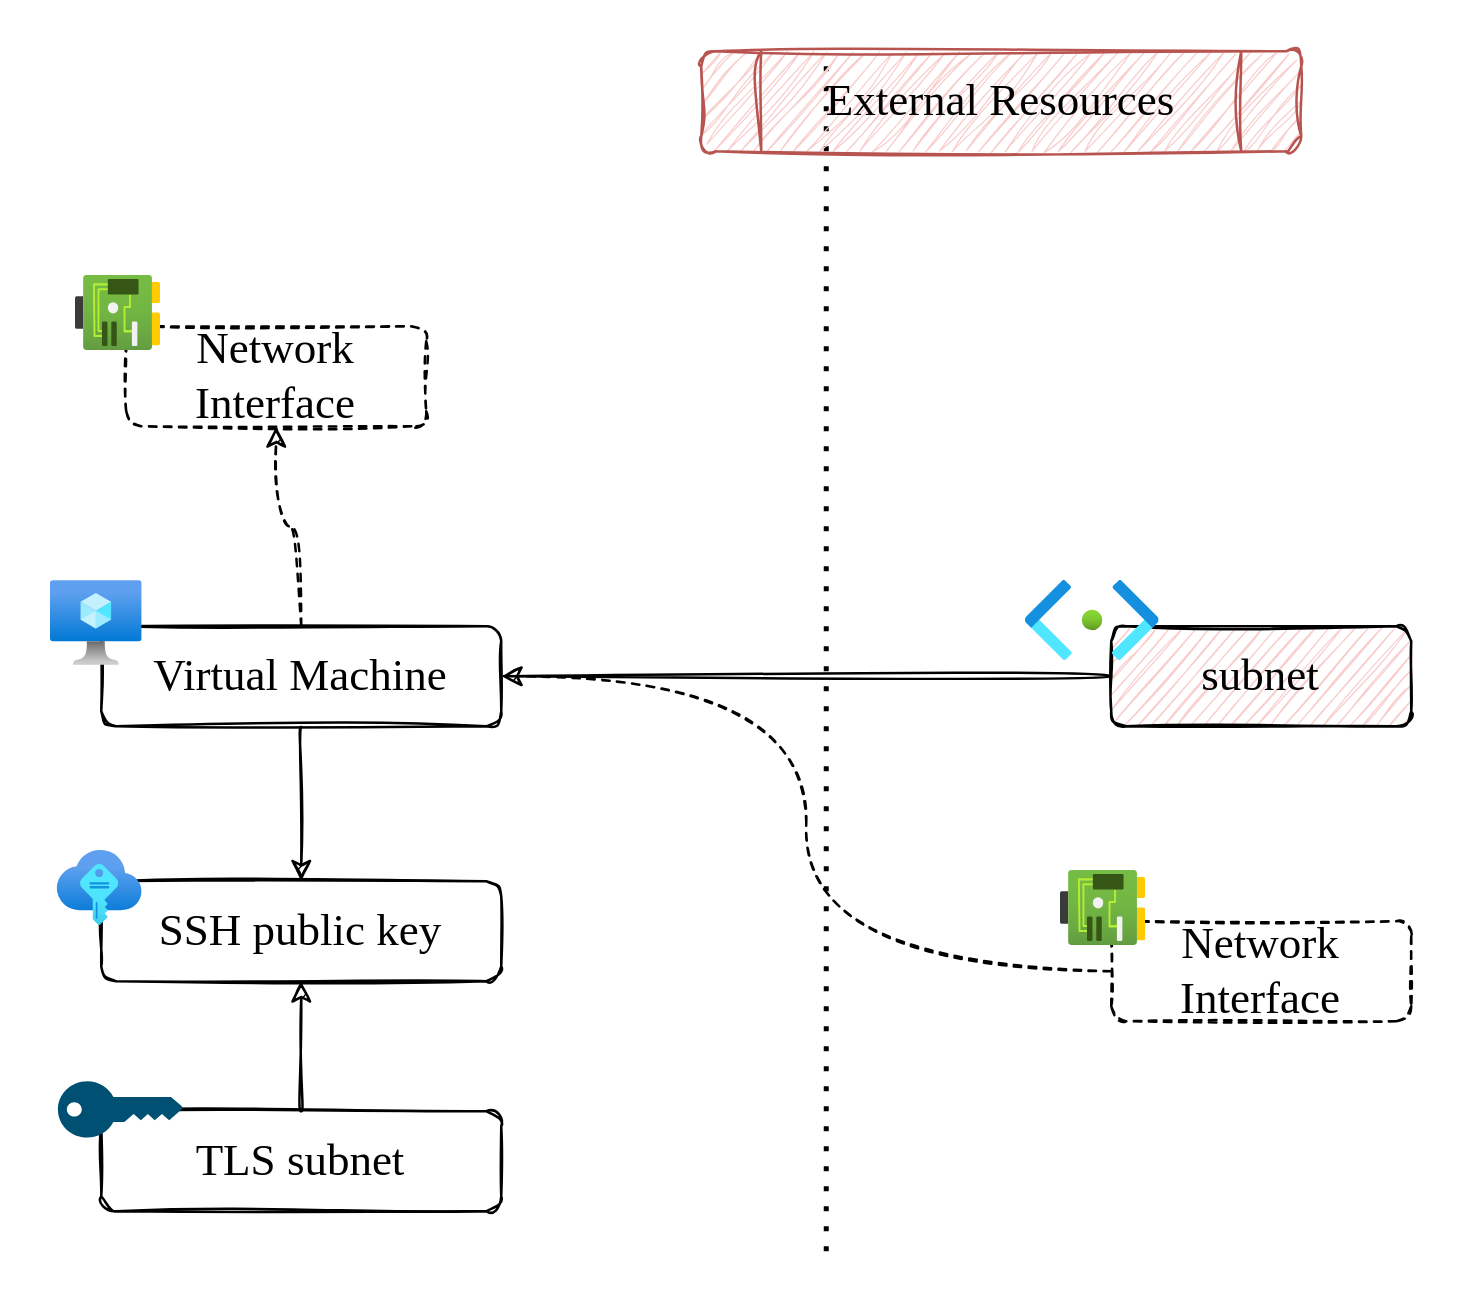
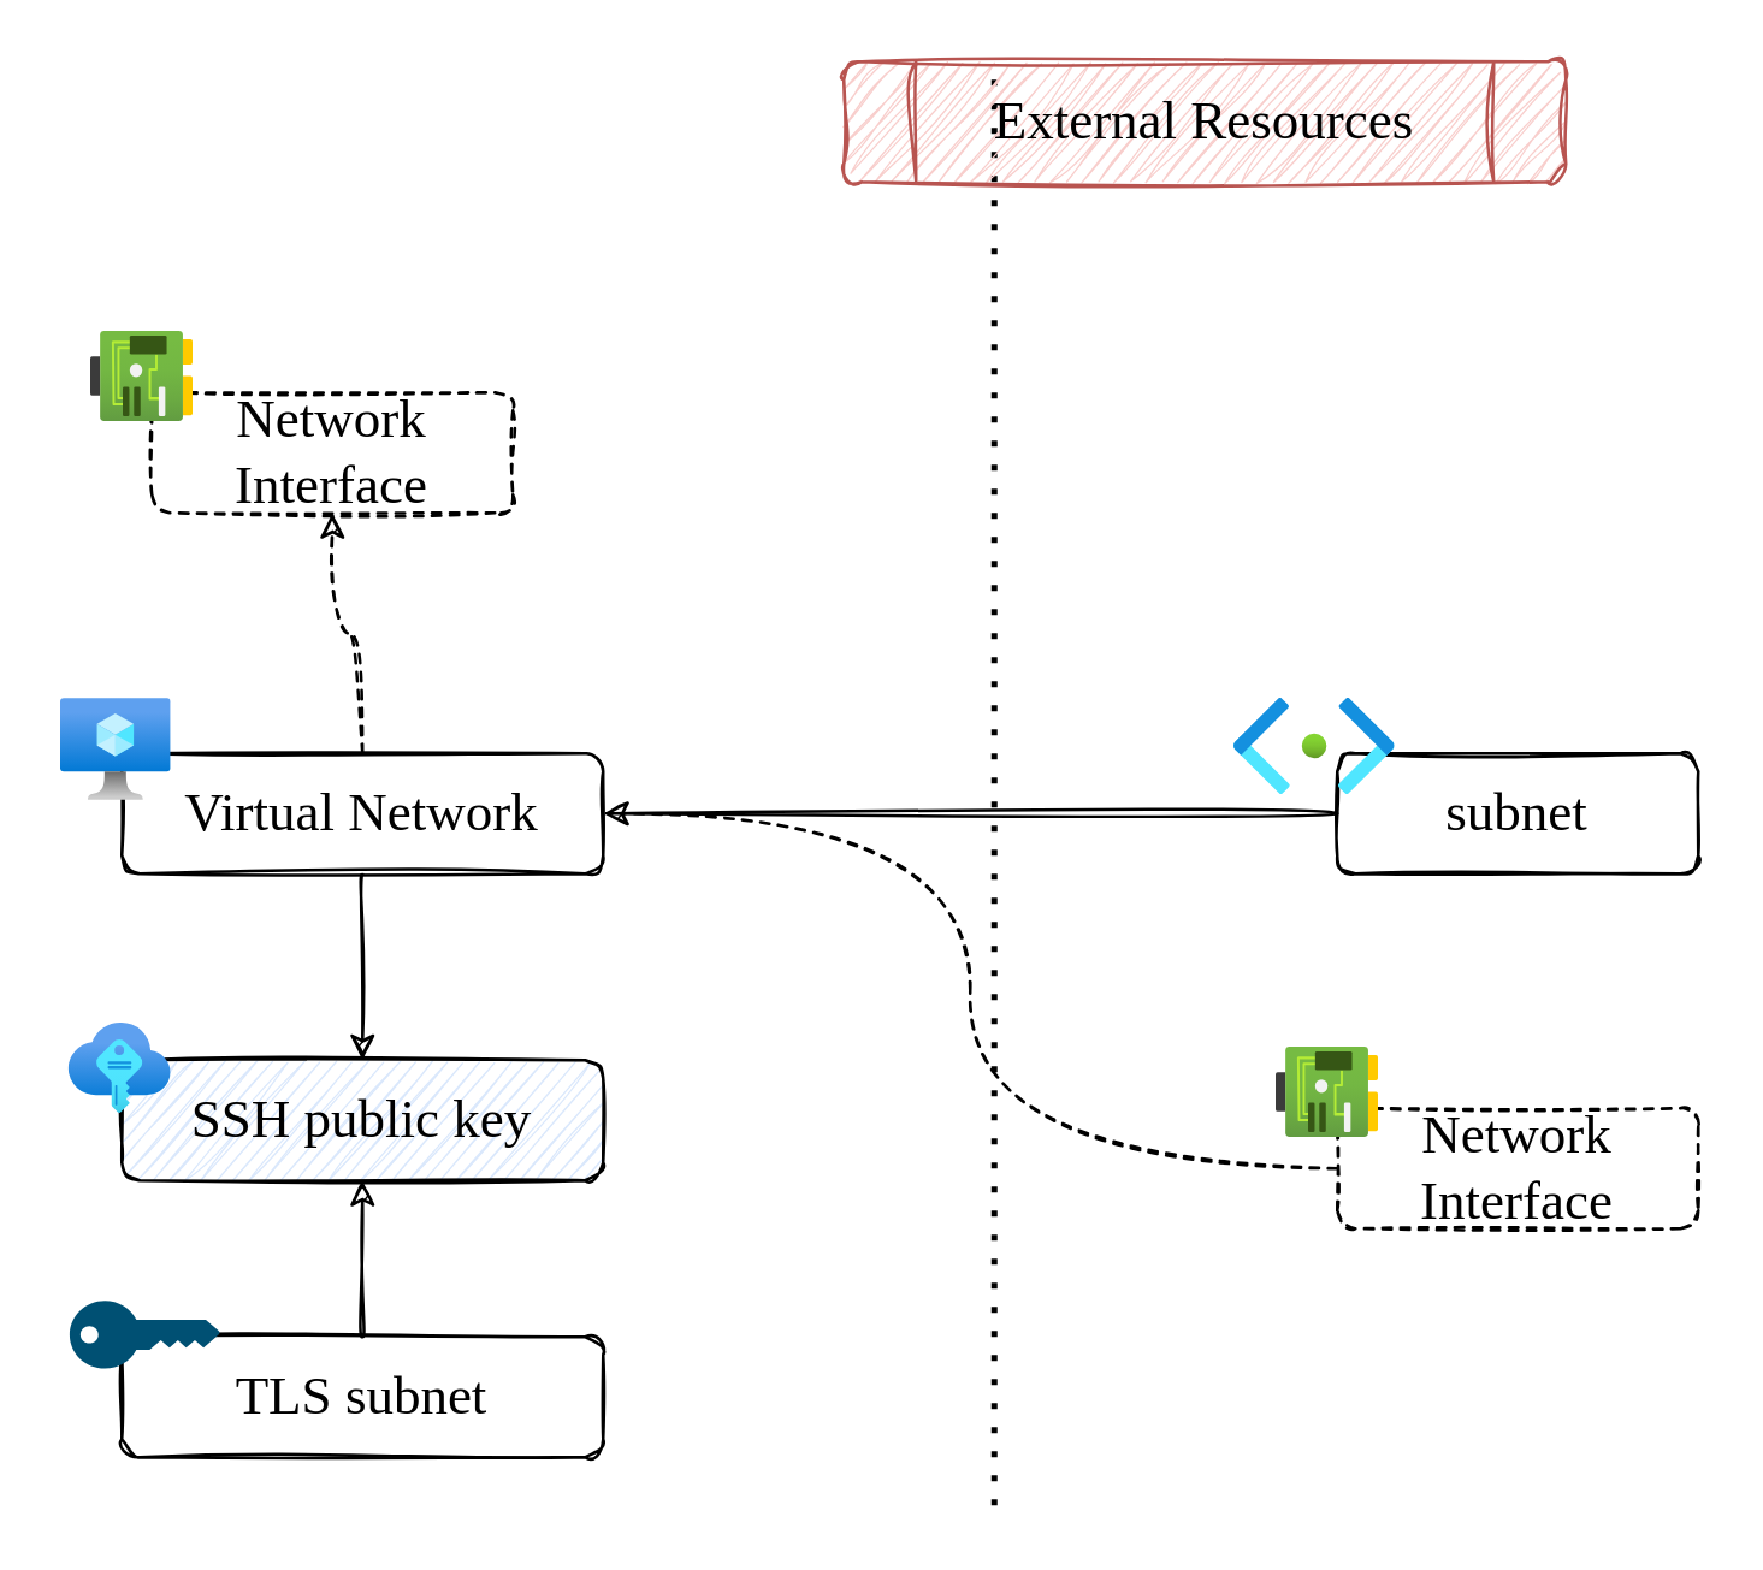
- <mxCell id="10" value="Virtual Machine" style="rounded=1;whiteSpace=wrap;html=1;sketch=1;fontFamily=Architects Daughter;fontSource=https%3A%2F%2Ffonts.googleapis.com%2Fcss%3Ffamily%3DArchitects%2BDaughter;fontSize=18;" parent="1" vertex="1"><mxGeometry x="40" y="250" width="160" height="40" as="geometry" /></mxCell>
+ <mxCell id="10" value="Virtual Network" style="rounded=1;whiteSpace=wrap;html=1;sketch=1;fontFamily=Architects Daughter;fontSource=https%3A%2F%2Ffonts.googleapis.com%2Fcss%3Ffamily%3DArchitects%2BDaughter;fontSize=18;" parent="1" vertex="1"><mxGeometry x="40" y="250" width="160" height="40" as="geometry" /></mxCell>
- <mxCell id="3" value="subnet" style="rounded=1;whiteSpace=wrap;html=1;sketch=1;fontFamily=Architects Daughter;fontSource=https%3A%2F%2Ffonts.googleapis.com%2Fcss%3Ffamily%3DArchitects%2BDaughter;fontSize=18;fillColor=#f8cecc;" parent="1" vertex="1"><mxGeometry x="444" y="250" width="120" height="40" as="geometry" /></mxCell>
+ <mxCell id="3" value="subnet" style="rounded=1;whiteSpace=wrap;html=1;sketch=1;fontFamily=Architects Daughter;fontSource=https%3A%2F%2Ffonts.googleapis.com%2Fcss%3Ffamily%3DArchitects%2BDaughter;fontSize=18;" parent="1" vertex="1"><mxGeometry x="444" y="250" width="120" height="40" as="geometry" /></mxCell>
- <mxCell id="14" value="SSH public key" style="rounded=1;whiteSpace=wrap;html=1;sketch=1;fontFamily=Architects Daughter;fontSource=https%3A%2F%2Ffonts.googleapis.com%2Fcss%3Ffamily%3DArchitects%2BDaughter;fontSize=18;" parent="1" vertex="1"><mxGeometry x="40" y="352" width="160" height="40" as="geometry" /></mxCell>
+ <mxCell id="14" value="SSH public key" style="rounded=1;whiteSpace=wrap;html=1;sketch=1;fontFamily=Architects Daughter;fontSource=https%3A%2F%2Ffonts.googleapis.com%2Fcss%3Ffamily%3DArchitects%2BDaughter;fontSize=18;fillColor=#dae8fc;" parent="1" vertex="1"><mxGeometry x="40" y="352" width="160" height="40" as="geometry" /></mxCell>
